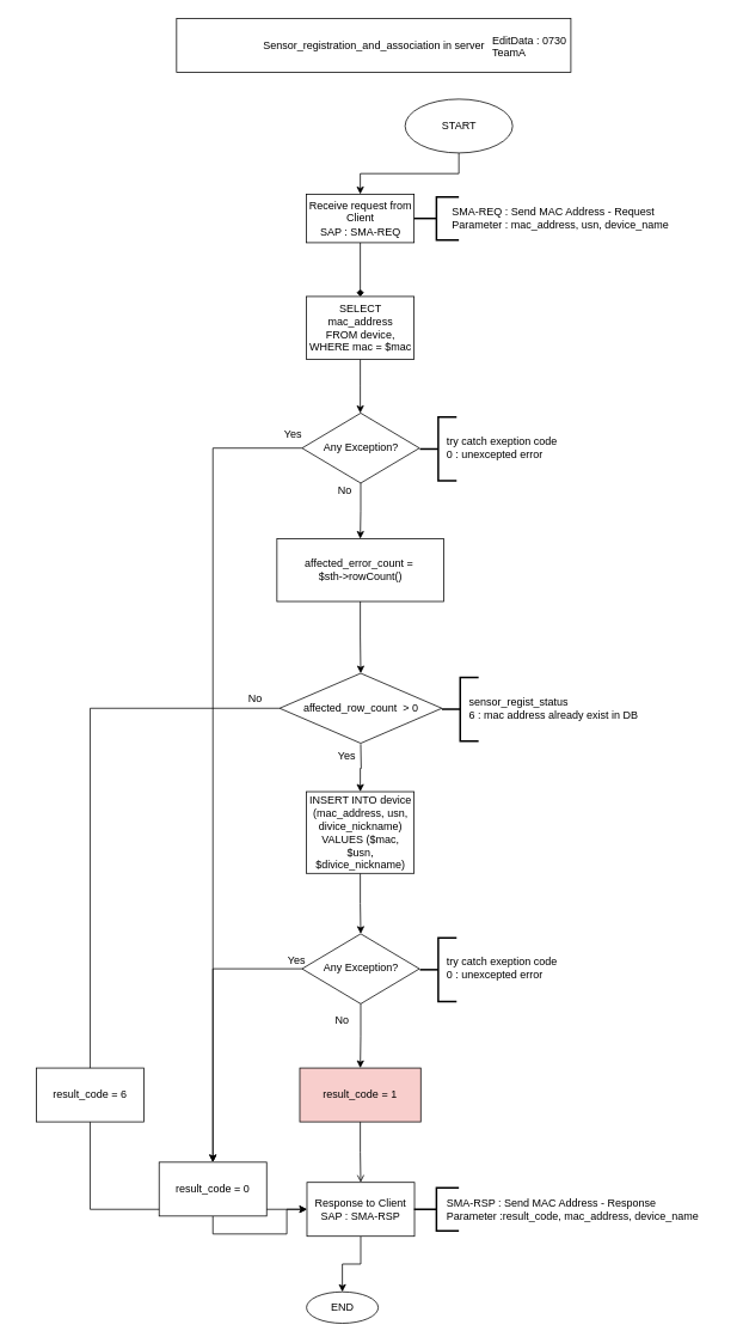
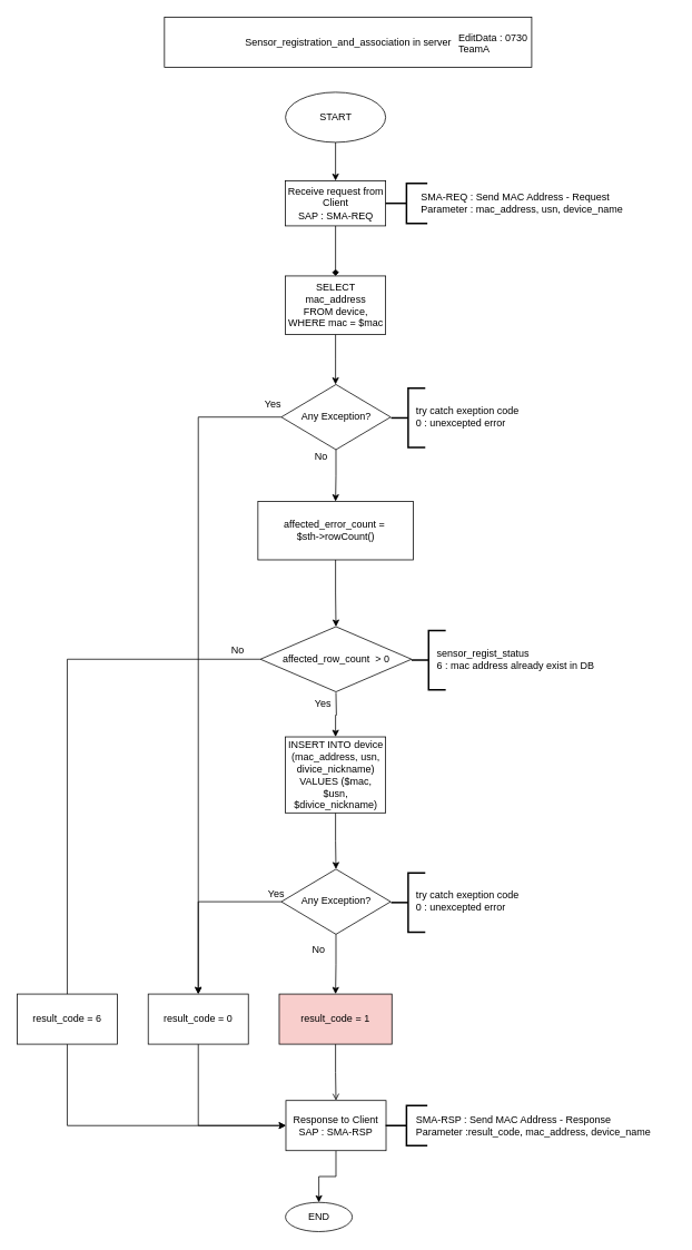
- <mxCell id="3" value="START" style="ellipse;whiteSpace=wrap;html=1;fontColor=#000000;" parent="1" vertex="1"><mxGeometry x="451.5" y="110" width="120" height="60" as="geometry" /></mxCell>
+ <mxCell id="3" value="START" style="ellipse;whiteSpace=wrap;html=1;fontColor=#000000;" parent="1" vertex="1"><mxGeometry x="341.5" y="110" width="120" height="60" as="geometry" /></mxCell>
- <mxCell id="17" value="result_code = 6" style="rounded=0;whiteSpace=wrap;html=1;fontColor=#000000;" parent="1" vertex="1"><mxGeometry x="40" y="1190" width="120" height="60" as="geometry" /></mxCell>
+ <mxCell id="17" value="result_code = 6" style="rounded=0;whiteSpace=wrap;html=1;fontColor=#000000;" parent="1" vertex="1"><mxGeometry x="20" y="1190" width="120" height="60" as="geometry" /></mxCell>
- <mxCell id="29" value="result_code = 0" style="rounded=0;whiteSpace=wrap;html=1;fontColor=#000000;" parent="1" vertex="1"><mxGeometry x="177" y="1295" width="120" height="60" as="geometry" /></mxCell>
+ <mxCell id="29" value="result_code = 0" style="rounded=0;whiteSpace=wrap;html=1;fontColor=#000000;" parent="1" vertex="1"><mxGeometry x="177" y="1190" width="120" height="60" as="geometry" /></mxCell>
